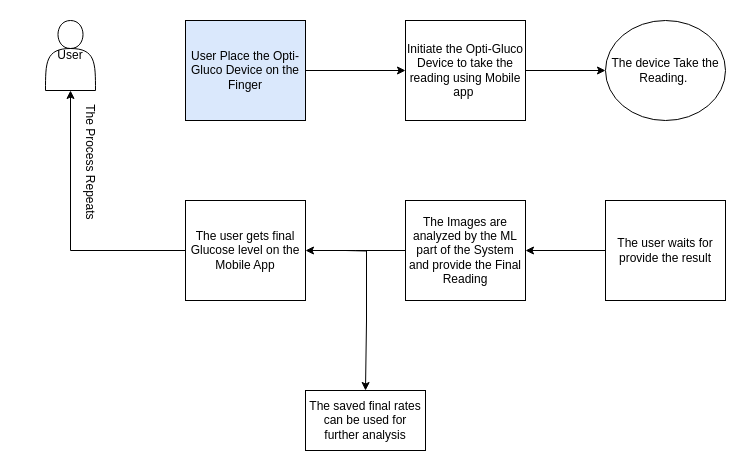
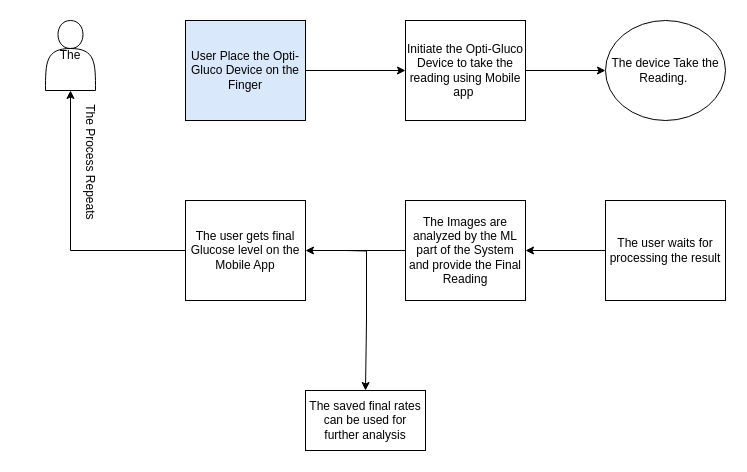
- <mxCell id="2" value="User" style="shape=actor;whiteSpace=wrap;html=1;" vertex="1" parent="1"><mxGeometry x="45" y="20" width="50" height="70" as="geometry" /></mxCell>
+ <mxCell id="2" value="The" style="shape=actor;whiteSpace=wrap;html=1;" vertex="1" parent="1"><mxGeometry x="45" y="20" width="50" height="70" as="geometry" /></mxCell>
- <mxCell id="9" value="The user waits for provide the result" style="rounded=0;whiteSpace=wrap;html=1;" vertex="1" parent="1"><mxGeometry x="605" y="200" width="120" height="100" as="geometry" /></mxCell>
+ <mxCell id="9" value="The user waits for processing the result" style="rounded=0;whiteSpace=wrap;html=1;" vertex="1" parent="1"><mxGeometry x="605" y="200" width="120" height="100" as="geometry" /></mxCell>
